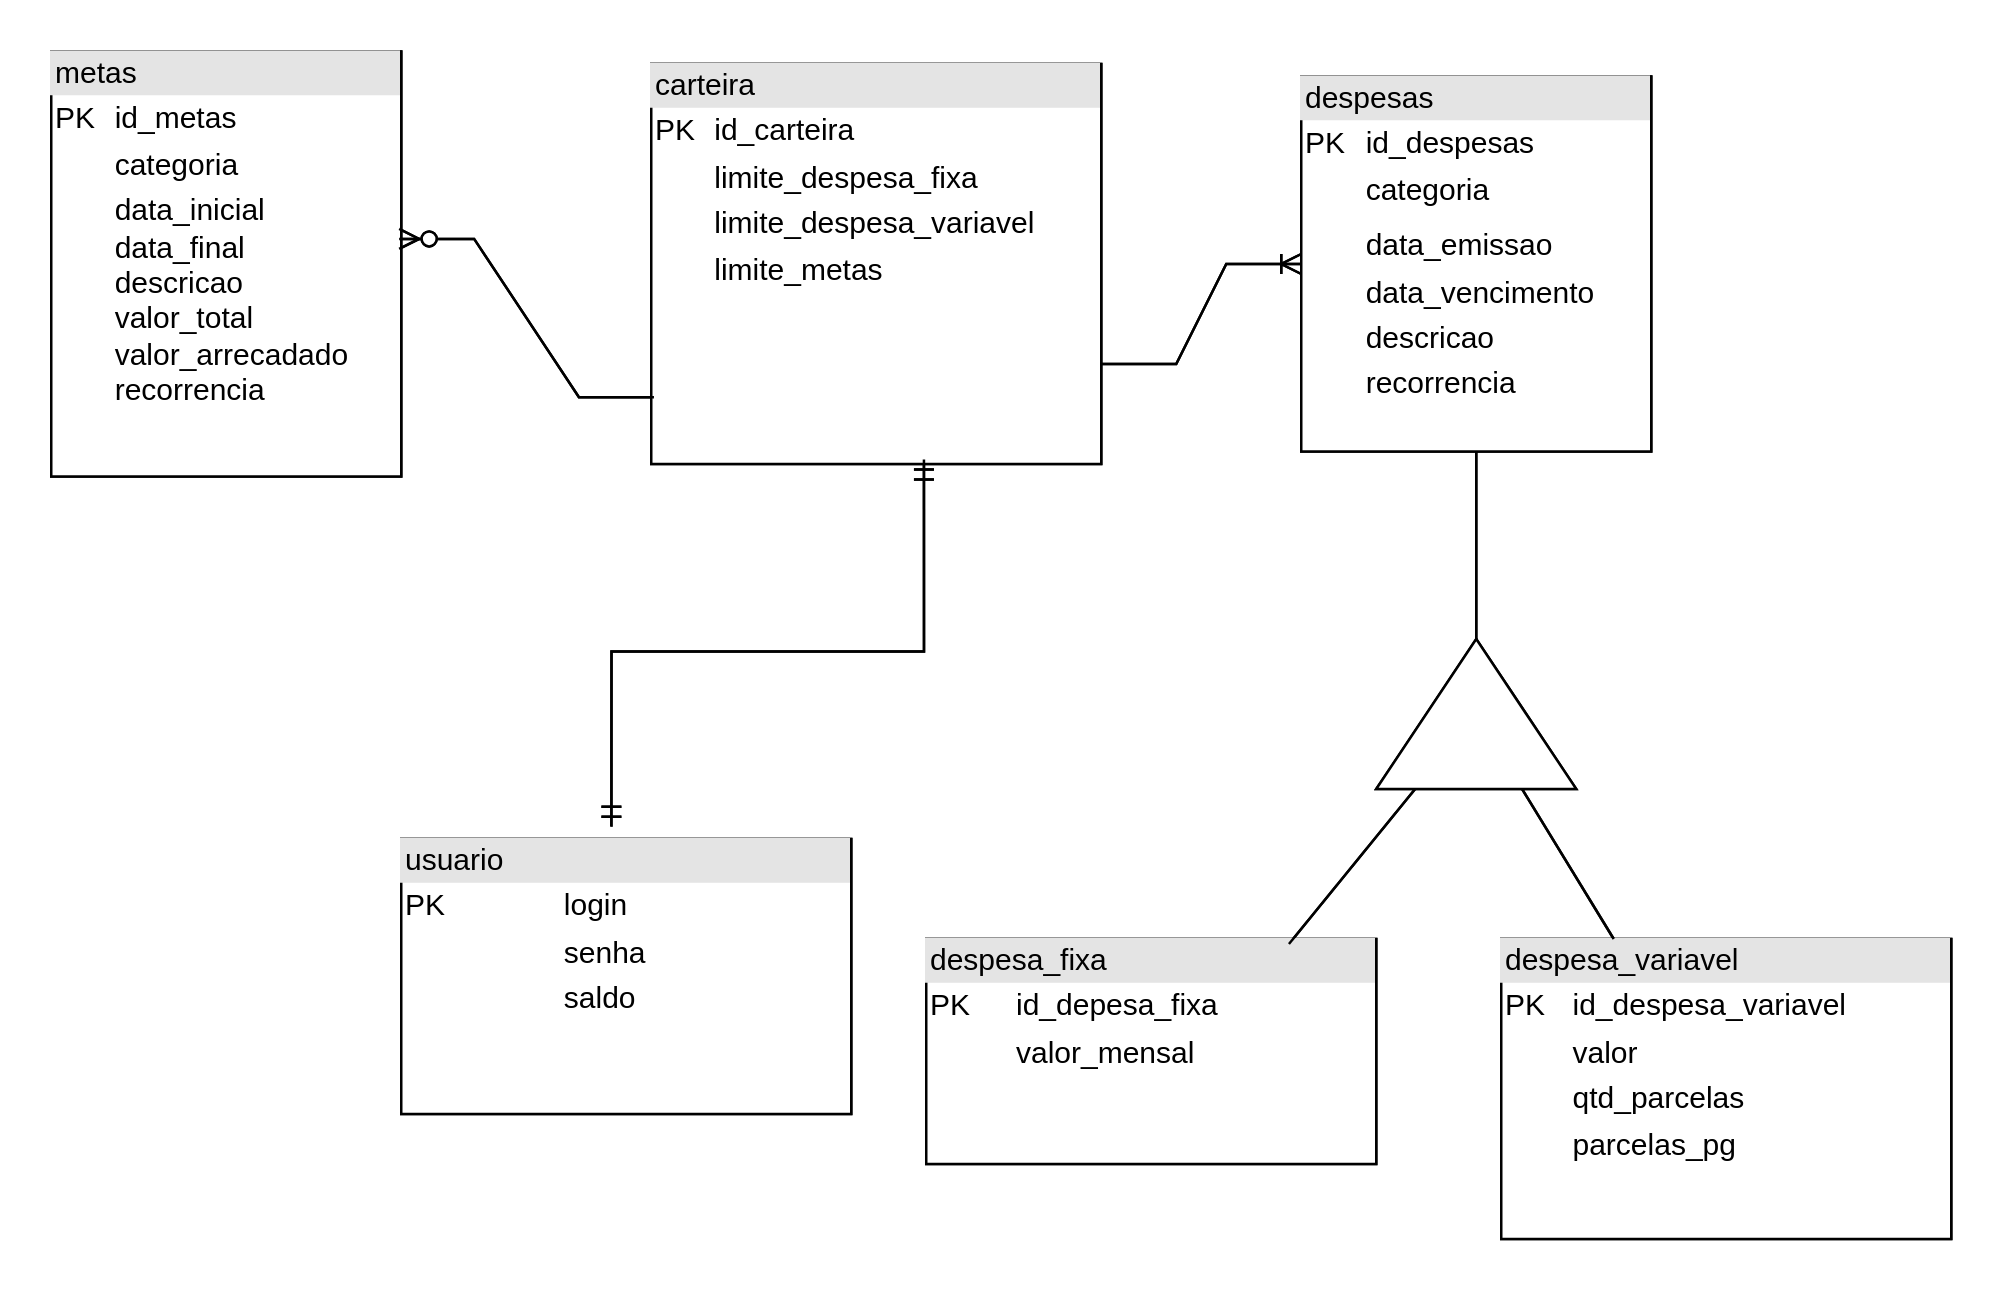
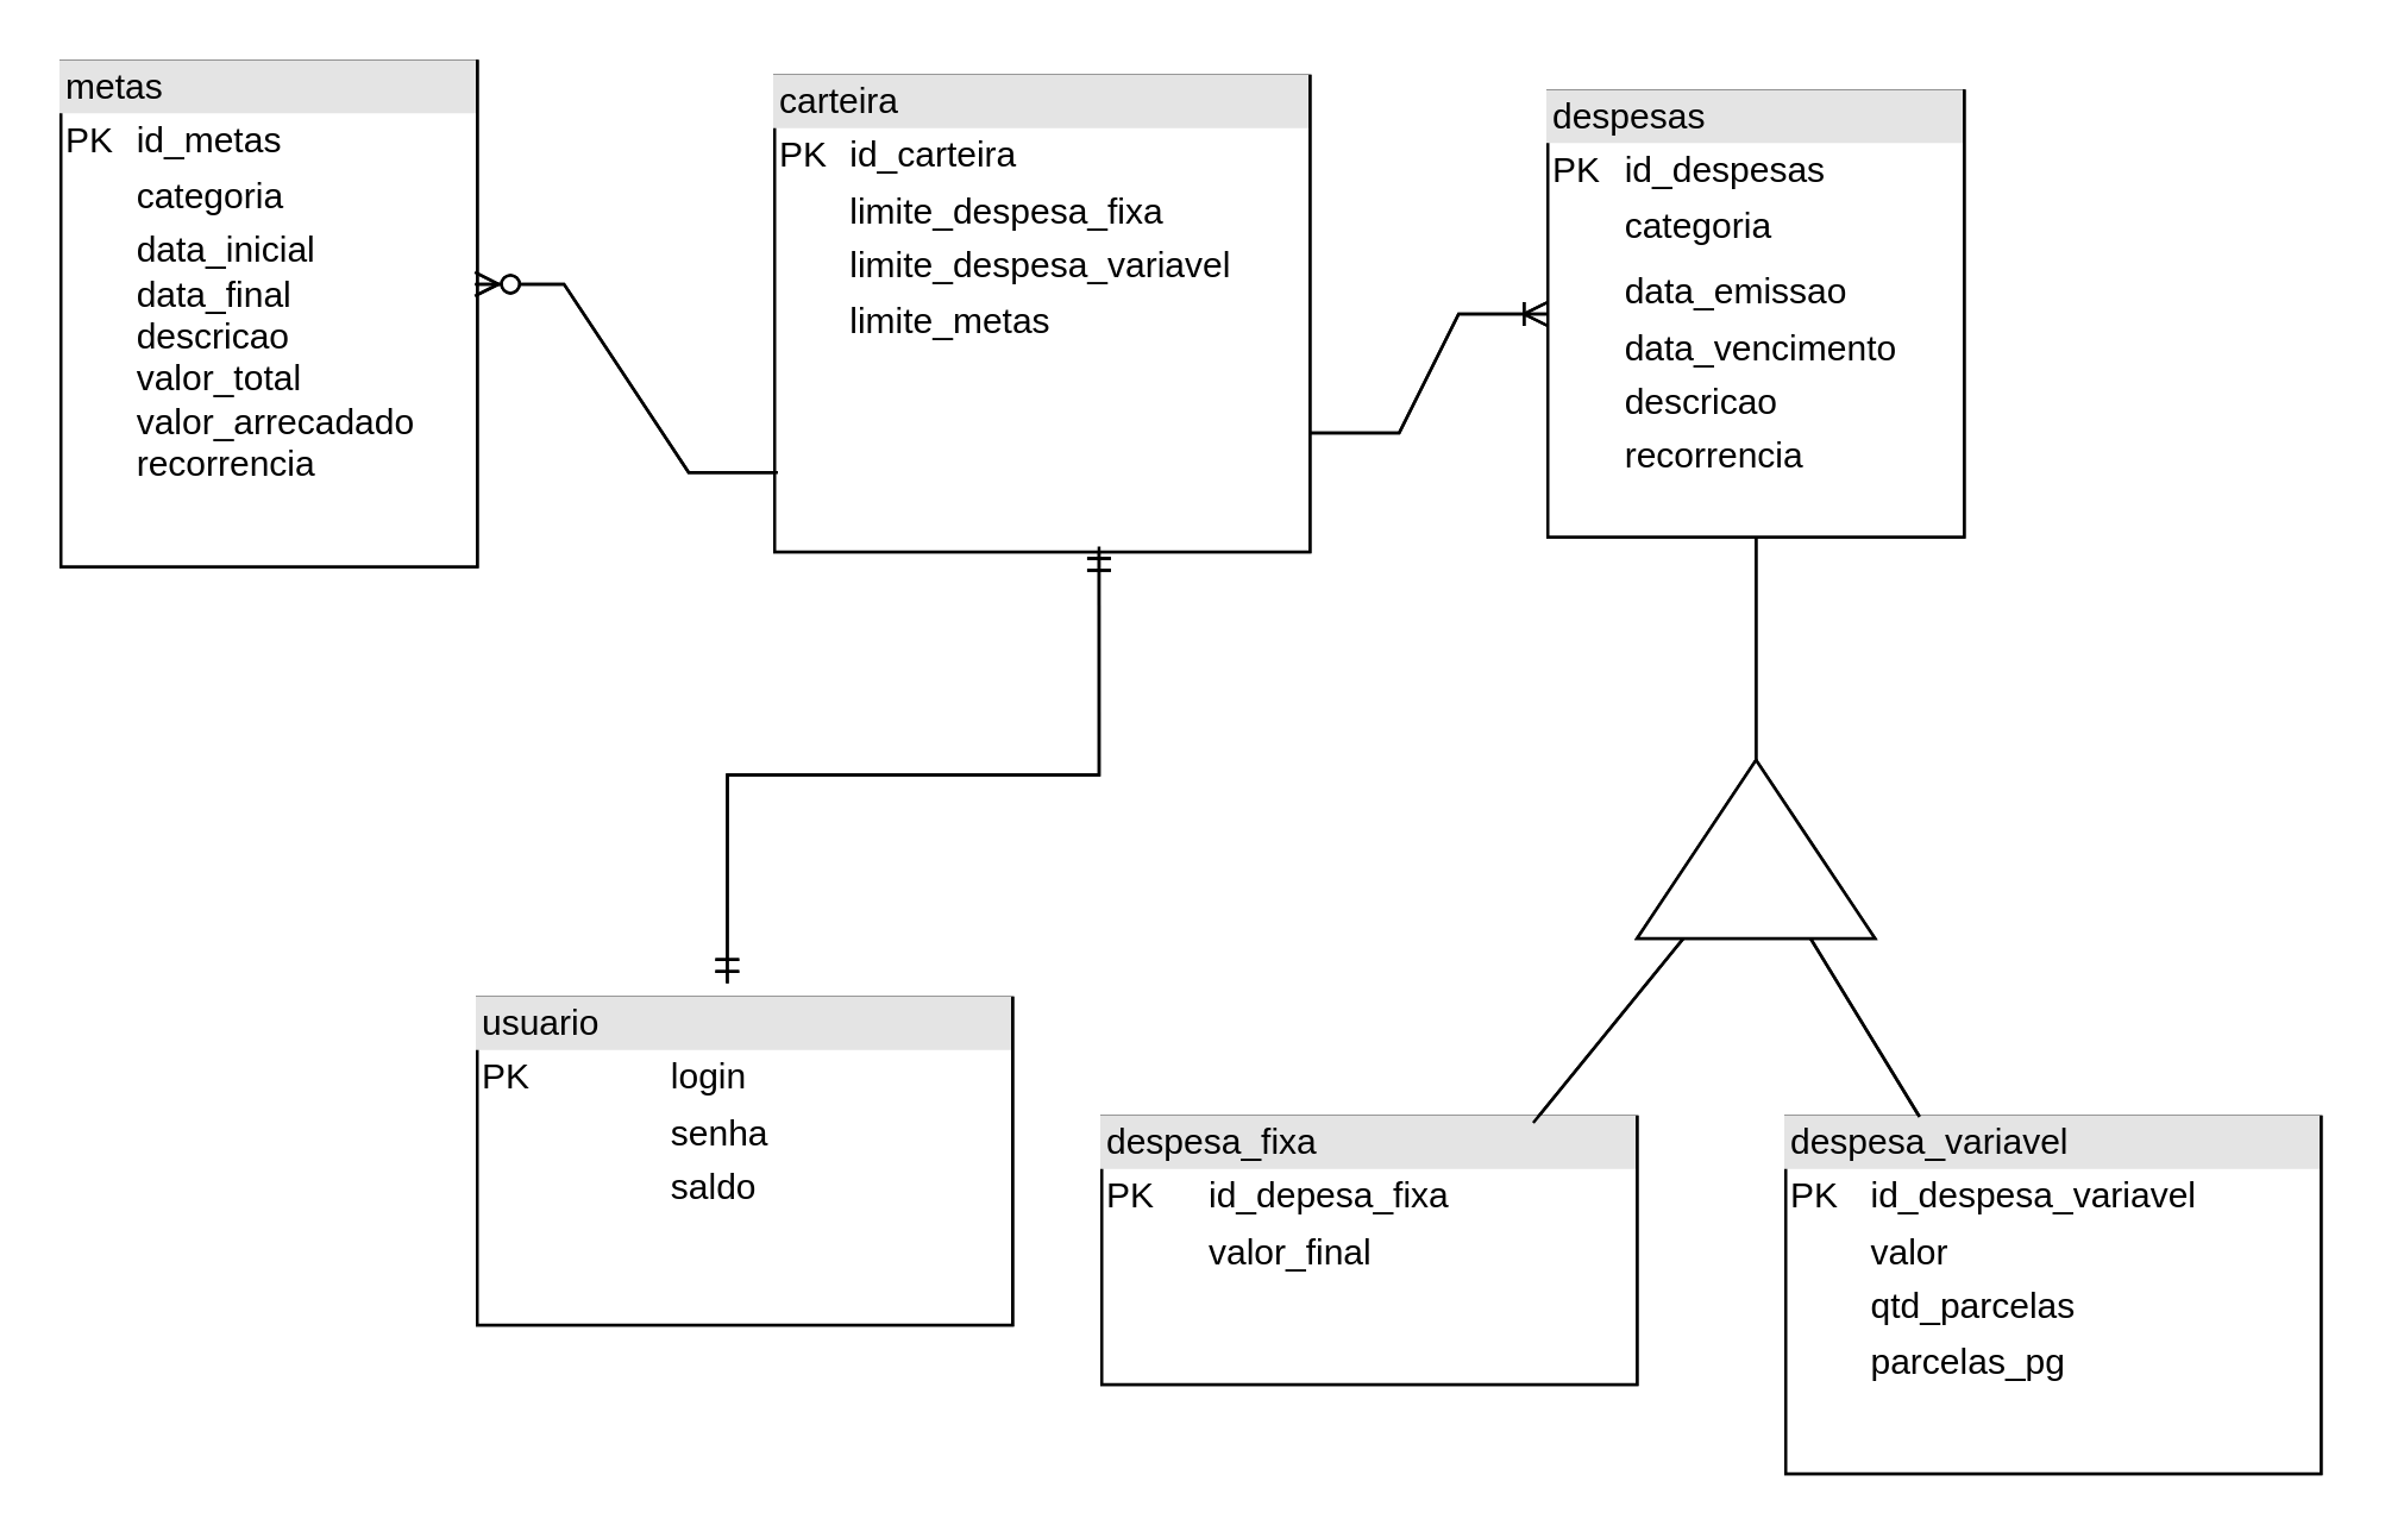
- <mxCell id="18" value="&lt;div style=&quot;box-sizing:border-box;width:100%;background:#e4e4e4;padding:2px;&quot;&gt;despesa_fixa&lt;/div&gt;&lt;table style=&quot;width:100%;font-size:1em;&quot; cellpadding=&quot;2&quot; cellspacing=&quot;0&quot;&gt;&lt;tbody&gt;&lt;tr&gt;&lt;td&gt;PK&lt;/td&gt;&lt;td&gt;id_depesa_fixa&lt;br&gt;&lt;/td&gt;&lt;/tr&gt;&lt;tr&gt;&lt;td&gt;&lt;br&gt;&lt;/td&gt;&lt;td&gt;valor_mensal&lt;/td&gt;&lt;/tr&gt;&lt;/tbody&gt;&lt;/table&gt;" style="verticalAlign=top;align=left;overflow=fill;html=1;whiteSpace=wrap;" vertex="1" parent="1"><mxGeometry x="370" y="375" width="180" height="90" as="geometry" /></mxCell>
+ <mxCell id="18" value="&lt;div style=&quot;box-sizing:border-box;width:100%;background:#e4e4e4;padding:2px;&quot;&gt;despesa_fixa&lt;/div&gt;&lt;table style=&quot;width:100%;font-size:1em;&quot; cellpadding=&quot;2&quot; cellspacing=&quot;0&quot;&gt;&lt;tbody&gt;&lt;tr&gt;&lt;td&gt;PK&lt;/td&gt;&lt;td&gt;id_depesa_fixa&lt;br&gt;&lt;/td&gt;&lt;/tr&gt;&lt;tr&gt;&lt;td&gt;&lt;br&gt;&lt;/td&gt;&lt;td&gt;valor_final&lt;/td&gt;&lt;/tr&gt;&lt;/tbody&gt;&lt;/table&gt;" style="verticalAlign=top;align=left;overflow=fill;html=1;whiteSpace=wrap;" vertex="1" parent="1"><mxGeometry x="370" y="375" width="180" height="90" as="geometry" /></mxCell>
